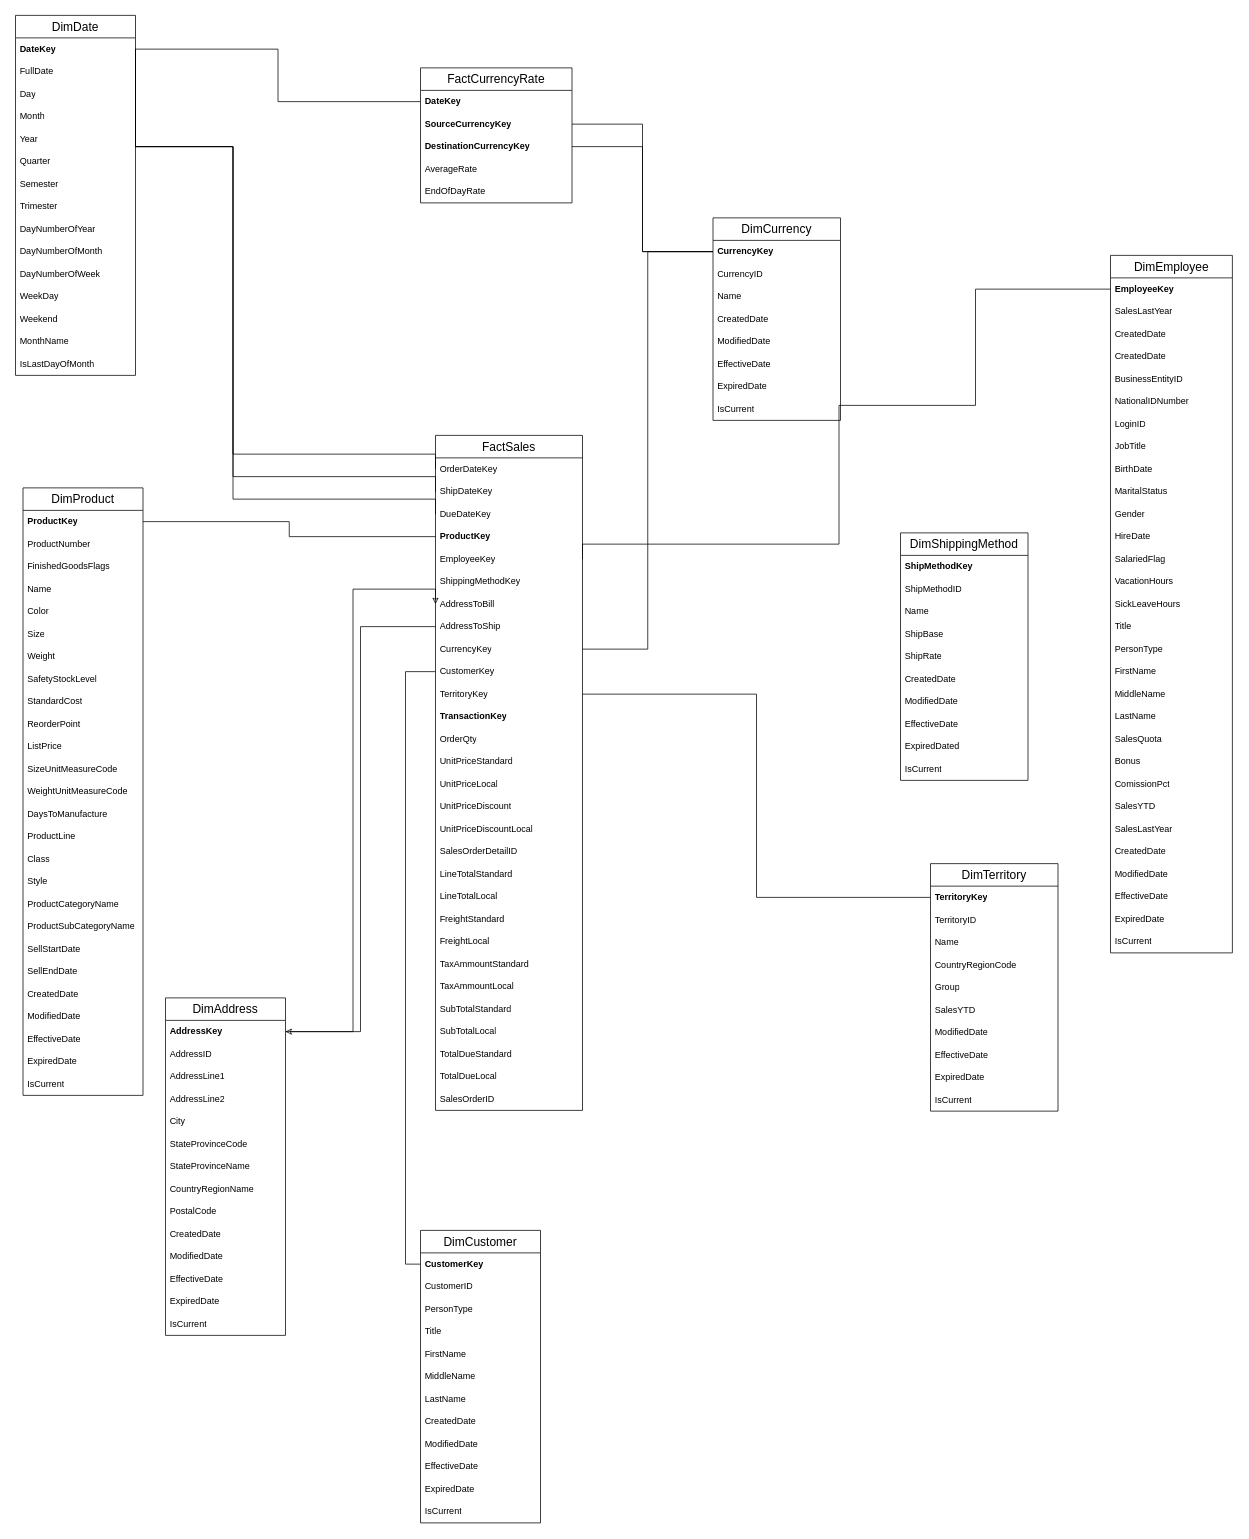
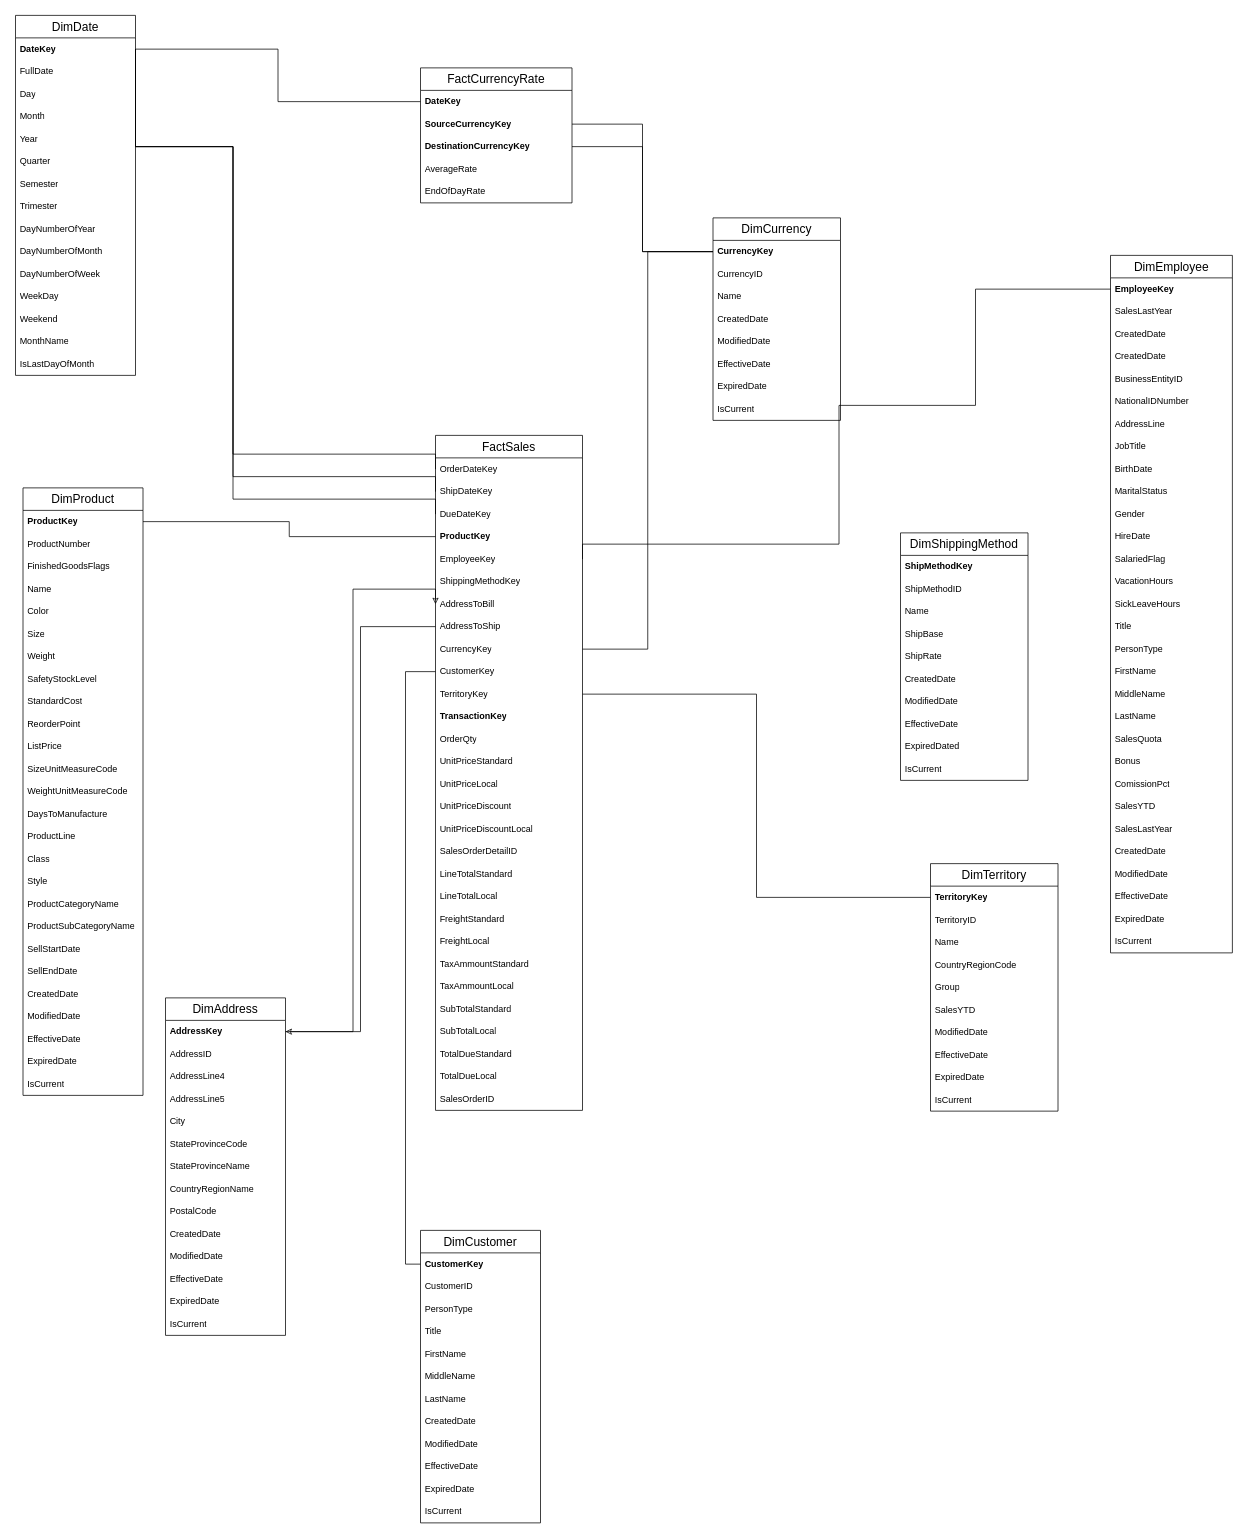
- <mxCell id="71" value="LoginID" style="text;strokeColor=none;fillColor=none;align=left;verticalAlign=middle;spacingLeft=4;spacingRight=4;overflow=hidden;points=[[0,0.5],[1,0.5]];portConstraint=eastwest;rotatable=0;whiteSpace=wrap;html=1;" parent="64" vertex="1"><mxGeometry y="210" width="162.5" height="30" as="geometry" /></mxCell>
+ <mxCell id="71" value="AddressLine" style="text;strokeColor=none;fillColor=none;align=left;verticalAlign=middle;spacingLeft=4;spacingRight=4;overflow=hidden;points=[[0,0.5],[1,0.5]];portConstraint=eastwest;rotatable=0;whiteSpace=wrap;html=1;" parent="64" vertex="1"><mxGeometry y="210" width="162.5" height="30" as="geometry" /></mxCell>
- <mxCell id="118" value="AddressLine1" style="text;strokeColor=none;fillColor=none;align=left;verticalAlign=middle;spacingLeft=4;spacingRight=4;overflow=hidden;points=[[0,0.5],[1,0.5]];portConstraint=eastwest;rotatable=0;whiteSpace=wrap;html=1;" parent="115" vertex="1"><mxGeometry y="90" width="160" height="30" as="geometry" /></mxCell>
+ <mxCell id="118" value="AddressLine4" style="text;strokeColor=none;fillColor=none;align=left;verticalAlign=middle;spacingLeft=4;spacingRight=4;overflow=hidden;points=[[0,0.5],[1,0.5]];portConstraint=eastwest;rotatable=0;whiteSpace=wrap;html=1;" parent="115" vertex="1"><mxGeometry y="90" width="160" height="30" as="geometry" /></mxCell>
- <mxCell id="119" value="AddressLine2" style="text;strokeColor=none;fillColor=none;align=left;verticalAlign=middle;spacingLeft=4;spacingRight=4;overflow=hidden;points=[[0,0.5],[1,0.5]];portConstraint=eastwest;rotatable=0;whiteSpace=wrap;html=1;" parent="115" vertex="1"><mxGeometry y="120" width="160" height="30" as="geometry" /></mxCell>
+ <mxCell id="119" value="AddressLine5" style="text;strokeColor=none;fillColor=none;align=left;verticalAlign=middle;spacingLeft=4;spacingRight=4;overflow=hidden;points=[[0,0.5],[1,0.5]];portConstraint=eastwest;rotatable=0;whiteSpace=wrap;html=1;" parent="115" vertex="1"><mxGeometry y="120" width="160" height="30" as="geometry" /></mxCell>
